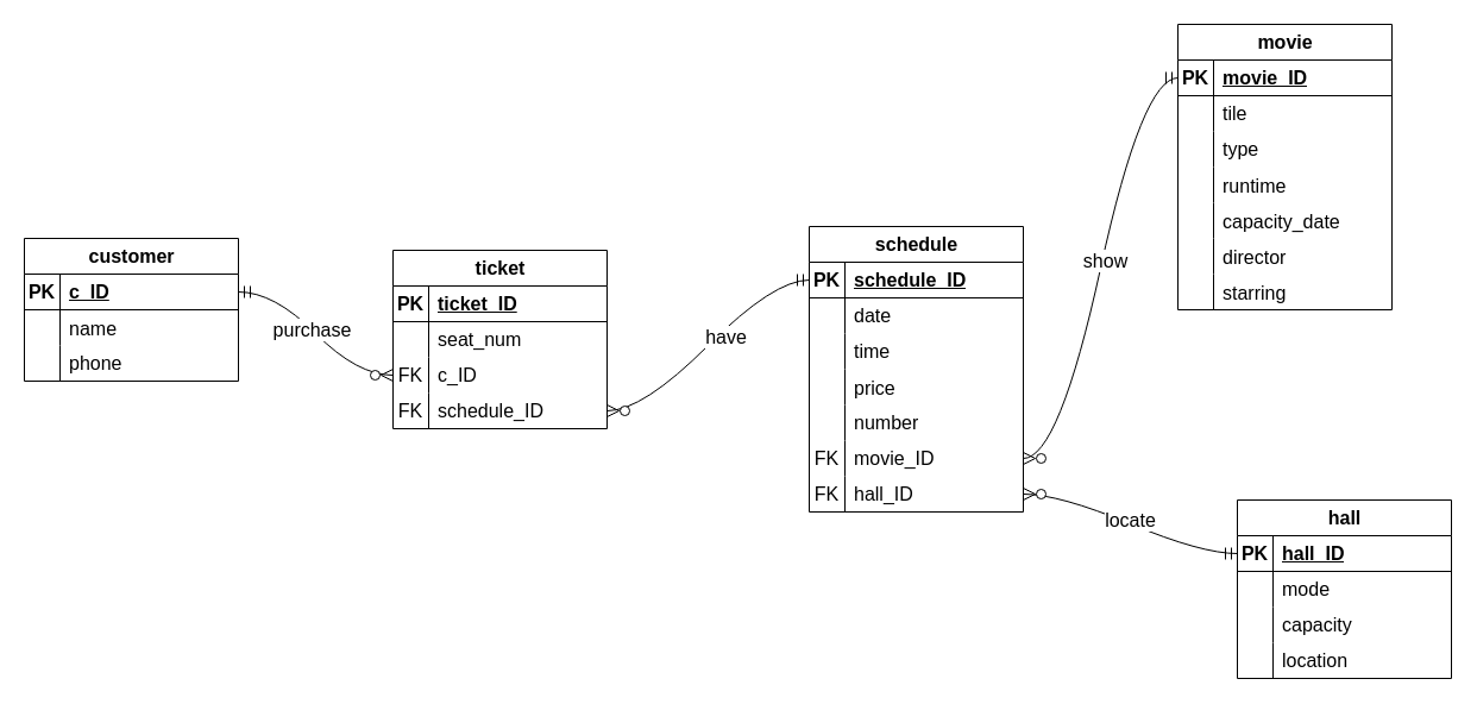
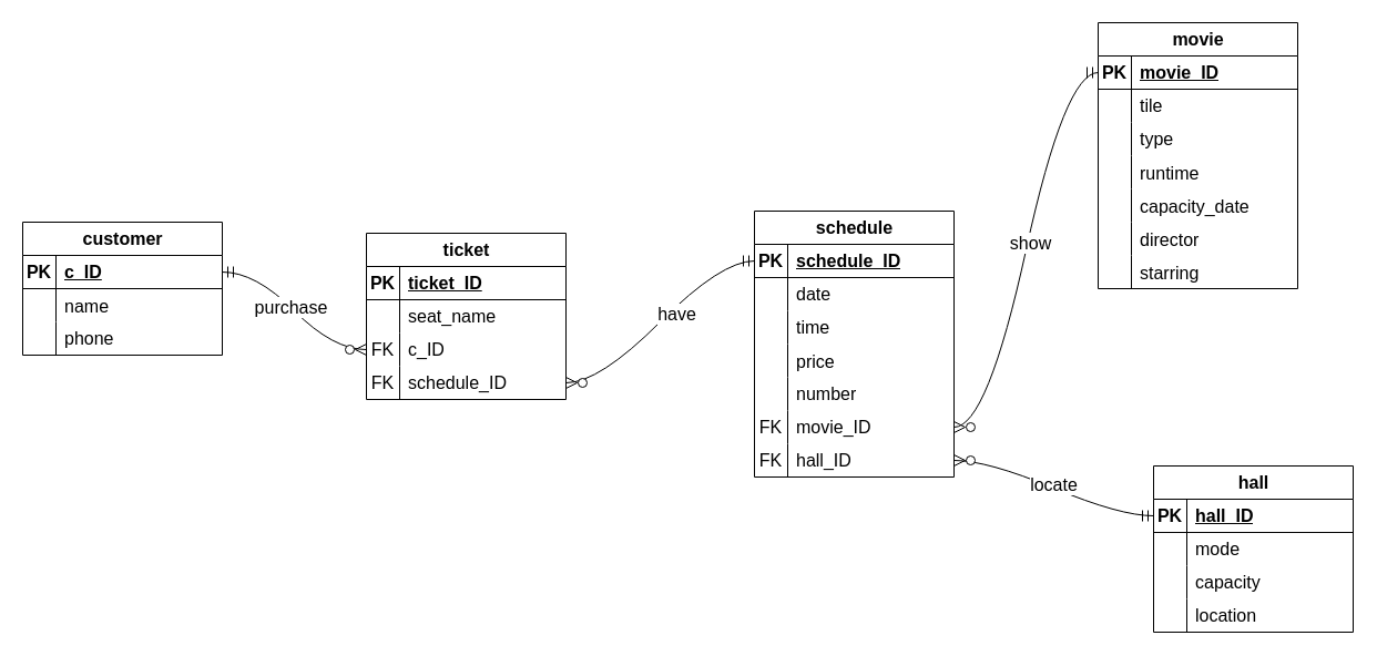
- <mxCell id="75" value="seat_num" style="shape=partialRectangle;connectable=0;fillColor=none;top=0;left=0;bottom=0;right=0;align=left;spacingLeft=6;overflow=hidden;whiteSpace=wrap;html=1;fontSize=16;" vertex="1" parent="73"><mxGeometry x="30" width="150" height="30" as="geometry"><mxRectangle width="150" height="30" as="alternateBounds" /></mxGeometry></mxCell>
+ <mxCell id="75" value="seat_name" style="shape=partialRectangle;connectable=0;fillColor=none;top=0;left=0;bottom=0;right=0;align=left;spacingLeft=6;overflow=hidden;whiteSpace=wrap;html=1;fontSize=16;" vertex="1" parent="73"><mxGeometry x="30" width="150" height="30" as="geometry"><mxRectangle width="150" height="30" as="alternateBounds" /></mxGeometry></mxCell>
